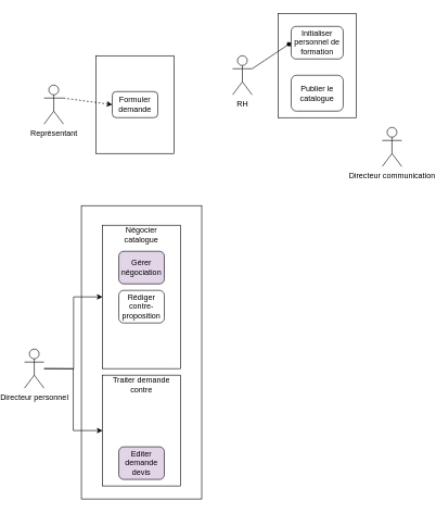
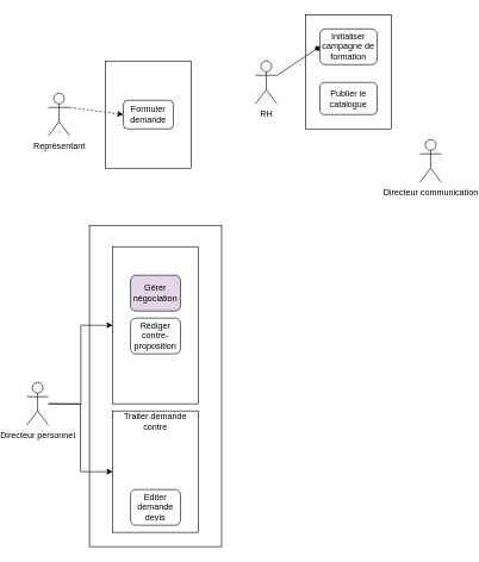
- <mxCell id="10" value="Initialiser personnel de formation" style="rounded=1;whiteSpace=wrap;html=1;" vertex="1" parent="8"><mxGeometry x="20" y="20" width="80" height="50" as="geometry" /></mxCell>
+ <mxCell id="10" value="Initialiser campagne de formation" style="rounded=1;whiteSpace=wrap;html=1;" vertex="1" parent="8"><mxGeometry x="20" y="20" width="80" height="50" as="geometry" /></mxCell>
- <mxCell id="11" value="Publier le catalogue" style="rounded=1;whiteSpace=wrap;html=1;" vertex="1" parent="8"><mxGeometry x="20" y="95" width="80" height="55" as="geometry" /></mxCell>
+ <mxCell id="11" value="Publier le catalogue" style="rounded=1;whiteSpace=wrap;html=1;" vertex="1" parent="8"><mxGeometry x="20" y="95" width="80" height="45" as="geometry" /></mxCell>
- <mxCell id="23" value="Négocier catalogue" style="text;html=1;align=center;verticalAlign=middle;whiteSpace=wrap;rounded=0;" vertex="1" parent="1"><mxGeometry x="170" y="345" width="60" height="30" as="geometry" /></mxCell>
- <mxCell id="26" value="Editer demande devis" style="rounded=1;whiteSpace=wrap;html=1;fillColor=#e1d5e7;" vertex="1" parent="1"><mxGeometry x="165" y="685" width="70" height="50" as="geometry" /></mxCell>
+ <mxCell id="26" value="Editer demande devis" style="rounded=1;whiteSpace=wrap;html=1;" vertex="1" parent="1"><mxGeometry x="165" y="685" width="70" height="50" as="geometry" /></mxCell>
